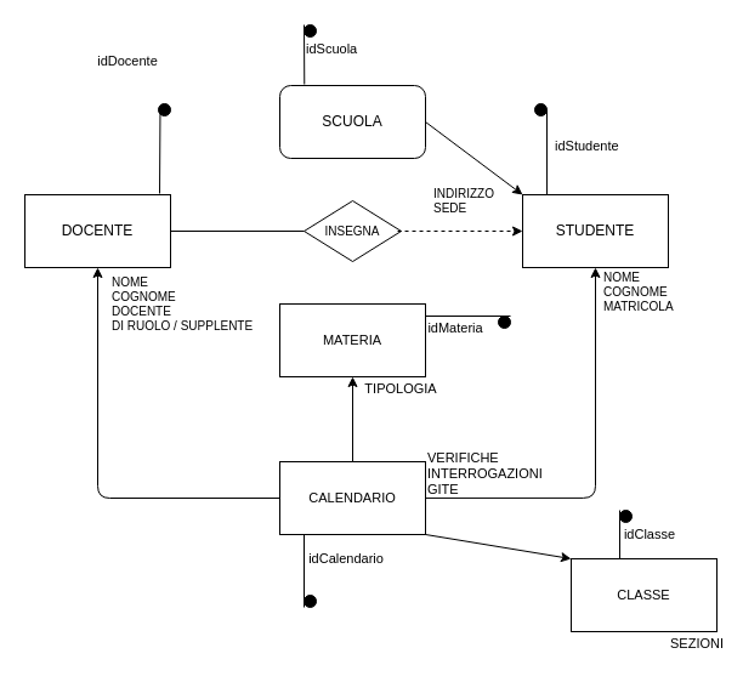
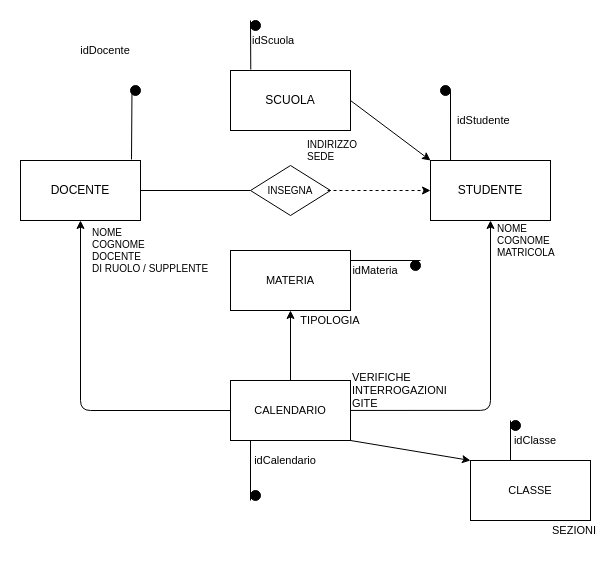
- <mxCell id="3" value="SCUOLA" style="whiteSpace=wrap;html=1;sketch=0;rounded=1;" vertex="1" parent="1"><mxGeometry x="230" y="70" width="120" height="60" as="geometry" /></mxCell>
+ <mxCell id="3" value="SCUOLA" style="rounded=0;whiteSpace=wrap;html=1;sketch=0;" vertex="1" parent="1"><mxGeometry x="230" y="70" width="120" height="60" as="geometry" /></mxCell>
- <mxCell id="13" value="INDIRIZZO&amp;nbsp;&lt;br&gt;SEDE" style="text;html=1;strokeColor=none;fillColor=none;align=left;verticalAlign=middle;whiteSpace=wrap;rounded=0;sketch=0;fontSize=10;" vertex="1" parent="1"><mxGeometry x="355" y="155" width="40" height="20" as="geometry" /></mxCell>
+ <mxCell id="13" value="INDIRIZZO&amp;nbsp;&lt;br&gt;SEDE" style="text;html=1;strokeColor=none;fillColor=none;align=left;verticalAlign=middle;whiteSpace=wrap;rounded=0;sketch=0;fontSize=10;" vertex="1" parent="1"><mxGeometry x="305" y="140" width="40" height="20" as="geometry" /></mxCell>
